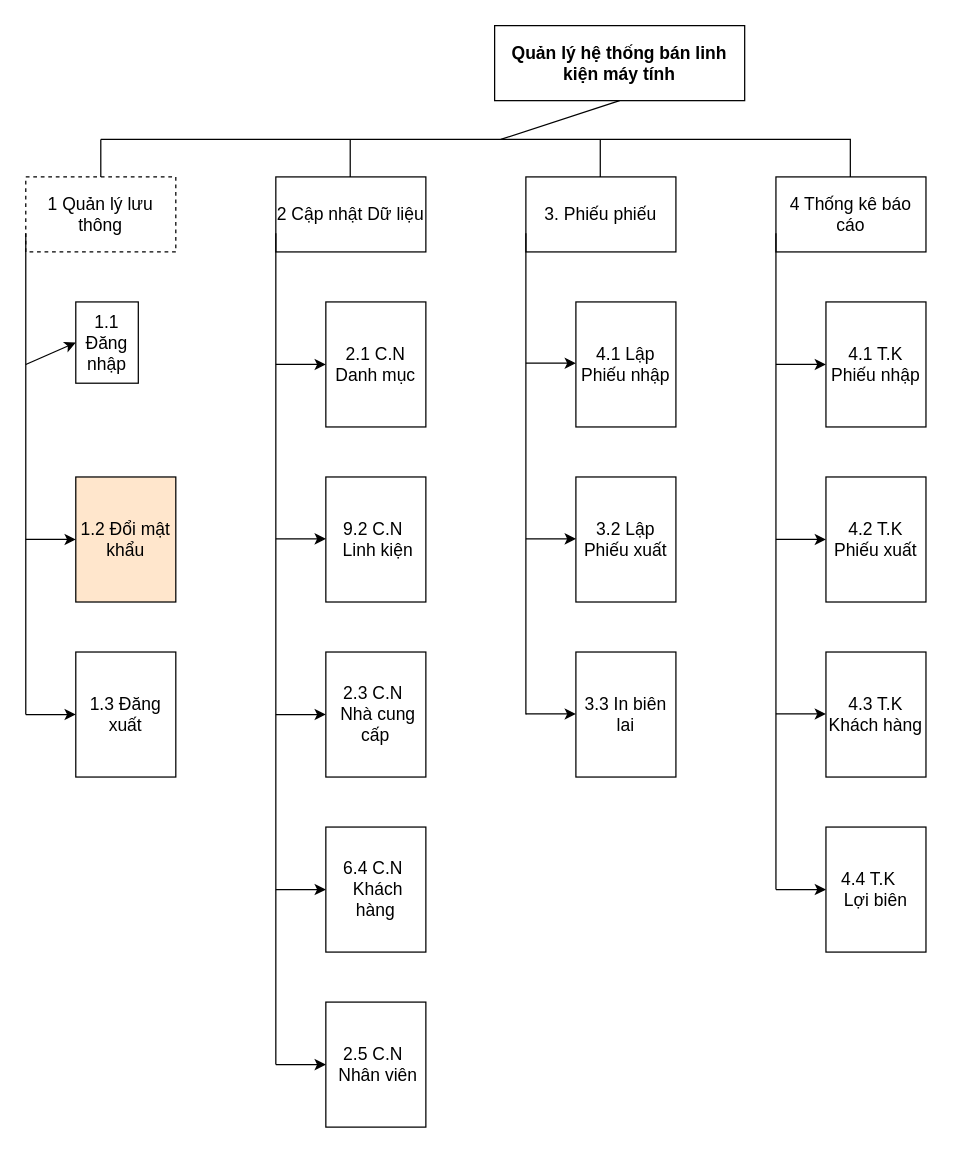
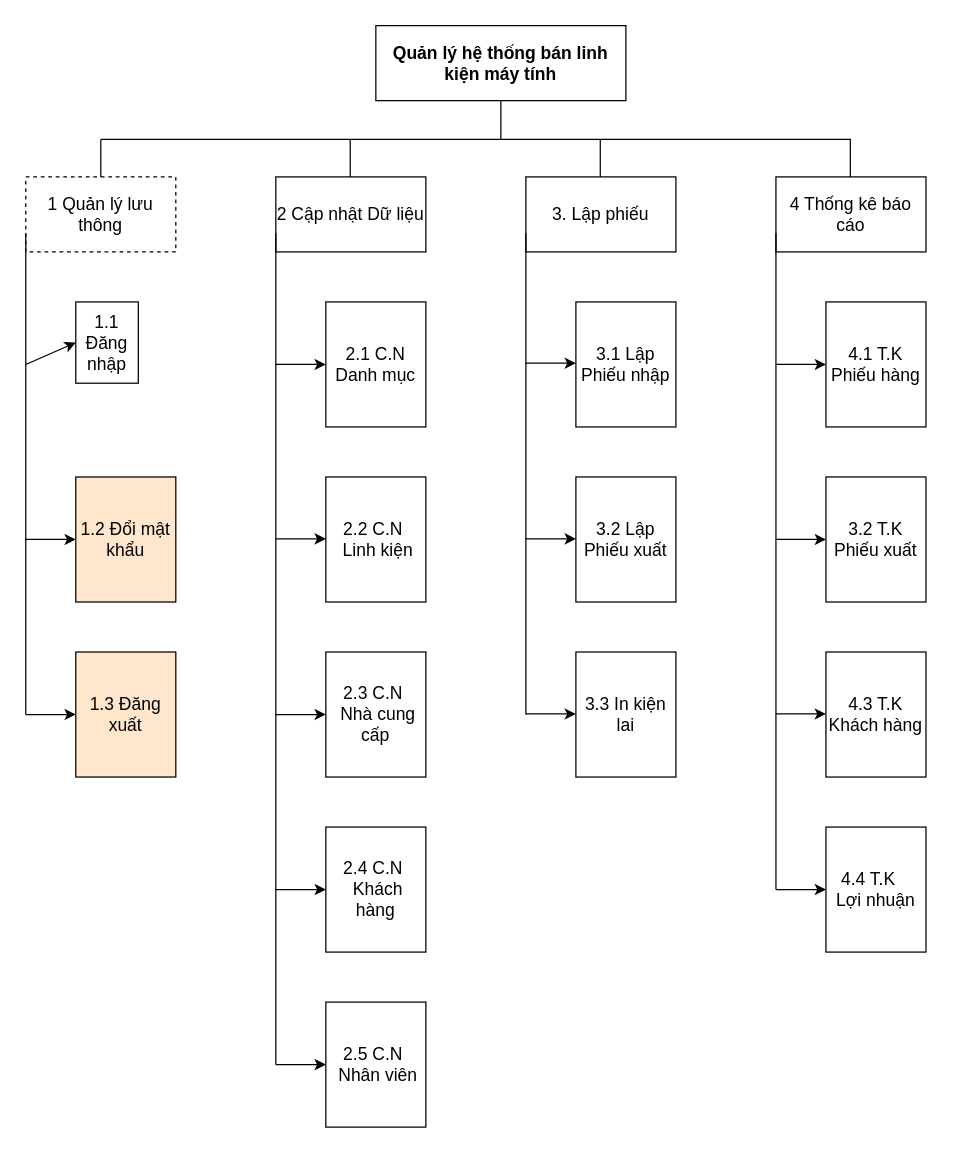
- <mxCell id="2" value="Quản lý hệ thống bán linh kiện máy tính" style="rounded=0;whiteSpace=wrap;html=1;fontStyle=1;fontSize=14;" parent="1" vertex="1"><mxGeometry x="395" y="20" width="200" height="60" as="geometry" /></mxCell>
+ <mxCell id="2" value="Quản lý hệ thống bán linh kiện máy tính" style="rounded=0;whiteSpace=wrap;html=1;fontStyle=1;fontSize=14;" parent="1" vertex="1"><mxGeometry x="300" y="20" width="200" height="60" as="geometry" /></mxCell>
- <mxCell id="10" value="3. Phiếu phiếu" style="rounded=0;whiteSpace=wrap;html=1;fontSize=14;" parent="1" vertex="1"><mxGeometry x="420" y="141" width="120" height="60" as="geometry" /></mxCell>
+ <mxCell id="10" value="3. Lập phiếu" style="rounded=0;whiteSpace=wrap;html=1;fontSize=14;" parent="1" vertex="1"><mxGeometry x="420" y="141" width="120" height="60" as="geometry" /></mxCell>
- <mxCell id="40" value="4.1 Lập Phiếu nhập" style="rounded=0;whiteSpace=wrap;html=1;fontSize=14;" parent="1" vertex="1"><mxGeometry x="460" y="241" width="80" height="100" as="geometry" /></mxCell>
+ <mxCell id="40" value="3.1 Lập Phiếu nhập" style="rounded=0;whiteSpace=wrap;html=1;fontSize=14;" parent="1" vertex="1"><mxGeometry x="460" y="241" width="80" height="100" as="geometry" /></mxCell>
- <mxCell id="12" value="4.1 T.K Phiếu nhập" style="rounded=0;whiteSpace=wrap;html=1;fontSize=14;" parent="1" vertex="1"><mxGeometry x="660" y="241" width="80" height="100" as="geometry" /></mxCell>
+ <mxCell id="12" value="4.1 T.K Phiếu hàng" style="rounded=0;whiteSpace=wrap;html=1;fontSize=14;" parent="1" vertex="1"><mxGeometry x="660" y="241" width="80" height="100" as="geometry" /></mxCell>
- <mxCell id="9" value="9.2 C.N&amp;nbsp;&lt;br&gt;&amp;nbsp;Linh kiện" style="rounded=0;whiteSpace=wrap;html=1;fontSize=14;" parent="1" vertex="1"><mxGeometry x="260" y="381" width="80" height="100" as="geometry" /></mxCell>
+ <mxCell id="9" value="2.2 C.N&amp;nbsp;&lt;br&gt;&amp;nbsp;Linh kiện" style="rounded=0;whiteSpace=wrap;html=1;fontSize=14;" parent="1" vertex="1"><mxGeometry x="260" y="381" width="80" height="100" as="geometry" /></mxCell>
- <mxCell id="13" value="4.2 T.K Phiếu xuất" style="rounded=0;whiteSpace=wrap;html=1;fontSize=14;" parent="1" vertex="1"><mxGeometry x="660" y="381" width="80" height="100" as="geometry" /></mxCell>
+ <mxCell id="13" value="3.2 T.K Phiếu xuất" style="rounded=0;whiteSpace=wrap;html=1;fontSize=14;" parent="1" vertex="1"><mxGeometry x="660" y="381" width="80" height="100" as="geometry" /></mxCell>
- <mxCell id="7" value="1.3 Đăng xuất" style="rounded=0;whiteSpace=wrap;html=1;fontSize=14;" parent="1" vertex="1"><mxGeometry x="60" y="521" width="80" height="100" as="geometry" /></mxCell>
+ <mxCell id="7" value="1.3 Đăng xuất" style="rounded=0;whiteSpace=wrap;html=1;fontSize=14;fillColor=#ffe6cc;" parent="1" vertex="1"><mxGeometry x="60" y="521" width="80" height="100" as="geometry" /></mxCell>
- <mxCell id="42" value="3.3 In biên lai" style="rounded=0;whiteSpace=wrap;html=1;fontSize=14;" parent="1" vertex="1"><mxGeometry x="460" y="521" width="80" height="100" as="geometry" /></mxCell>
+ <mxCell id="42" value="3.3 In kiện lai" style="rounded=0;whiteSpace=wrap;html=1;fontSize=14;" parent="1" vertex="1"><mxGeometry x="460" y="521" width="80" height="100" as="geometry" /></mxCell>
- <mxCell id="37" value="6.4 C.N&amp;nbsp;&lt;br&gt;&amp;nbsp;Khách hàng" style="rounded=0;whiteSpace=wrap;html=1;fontSize=14;" parent="1" vertex="1"><mxGeometry x="260" y="661" width="80" height="100" as="geometry" /></mxCell>
+ <mxCell id="37" value="2.4 C.N&amp;nbsp;&lt;br&gt;&amp;nbsp;Khách hàng" style="rounded=0;whiteSpace=wrap;html=1;fontSize=14;" parent="1" vertex="1"><mxGeometry x="260" y="661" width="80" height="100" as="geometry" /></mxCell>
- <mxCell id="34" value="4.4 T.K&amp;nbsp; &amp;nbsp; Lợi biên" style="rounded=0;whiteSpace=wrap;html=1;fontSize=14;" parent="1" vertex="1"><mxGeometry x="660" y="661" width="80" height="100" as="geometry" /></mxCell>
+ <mxCell id="34" value="4.4 T.K&amp;nbsp; &amp;nbsp; Lợi nhuận" style="rounded=0;whiteSpace=wrap;html=1;fontSize=14;" parent="1" vertex="1"><mxGeometry x="660" y="661" width="80" height="100" as="geometry" /></mxCell>
